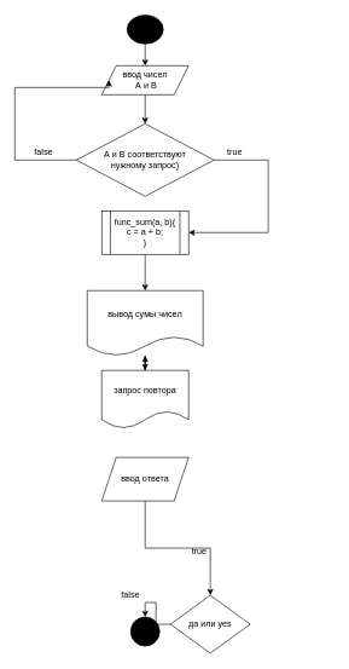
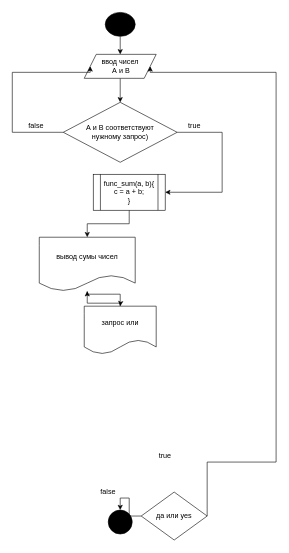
+ <mxCell id="14" style="edgeStyle=orthogonalEdgeStyle;rounded=0;orthogonalLoop=1;jettySize=auto;html=1;entryX=1;entryY=0.5;entryDx=0;entryDy=0;exitX=1;exitY=0.5;exitDx=0;exitDy=0;" parent="1" source="24" target="5" edge="1"><mxGeometry relative="1" as="geometry"><Array as="points"><mxPoint x="460" y="770" /><mxPoint x="460" y="120" /></Array><mxPoint x="320" y="577.5" as="sourcePoint" /></mxGeometry></mxCell>
- <mxCell id="10" value="func_sum(a, b){&lt;br&gt;c = a + b;&lt;br&gt;}" style="shape=process;whiteSpace=wrap;html=1;backgroundOutline=1;" parent="1" vertex="1"><mxGeometry x="140" y="290" width="120" height="60" as="geometry" /></mxCell>
+ <mxCell id="10" value="func_sum(a, b){&lt;br&gt;c = a + b;&lt;br&gt;}" style="shape=process;whiteSpace=wrap;html=1;backgroundOutline=1;" parent="1" vertex="1"><mxGeometry x="155" y="290" width="120" height="60" as="geometry" /></mxCell>
- <mxCell id="12" value="вывод сумы чисел" style="shape=document;whiteSpace=wrap;html=1;boundedLbl=1;" parent="1" vertex="1"><mxGeometry x="120" y="400" width="160" height="90" as="geometry" /></mxCell>
+ <mxCell id="12" value="вывод сумы чисел" style="shape=document;whiteSpace=wrap;html=1;boundedLbl=1;" parent="1" vertex="1"><mxGeometry x="65" y="395" width="160" height="90" as="geometry" /></mxCell>
- <mxCell id="20" value="запрос повтора" style="shape=document;whiteSpace=wrap;html=1;boundedLbl=1;strokeColor=#000000;fillColor=#FFFFFF;" vertex="1" parent="1"><mxGeometry x="140" y="510" width="120" height="80" as="geometry" /></mxCell>
+ <mxCell id="20" value="запрос или" style="shape=document;whiteSpace=wrap;html=1;boundedLbl=1;strokeColor=#000000;fillColor=#FFFFFF;" vertex="1" parent="1"><mxGeometry x="140" y="510" width="120" height="80" as="geometry" /></mxCell>
- <mxCell id="22" value="ввод ответа" style="shape=parallelogram;perimeter=parallelogramPerimeter;whiteSpace=wrap;html=1;fixedSize=1;strokeColor=#000000;fillColor=#FFFFFF;" vertex="1" parent="1"><mxGeometry x="140" y="630" width="120" height="60" as="geometry" /></mxCell>
- <mxCell id="21" style="edgeStyle=orthogonalEdgeStyle;rounded=0;orthogonalLoop=1;jettySize=auto;html=1;entryX=0.5;entryY=0;entryDx=0;entryDy=0;" edge="1" parent="1" source="22" target="24"><mxGeometry relative="1" as="geometry" /></mxCell>
